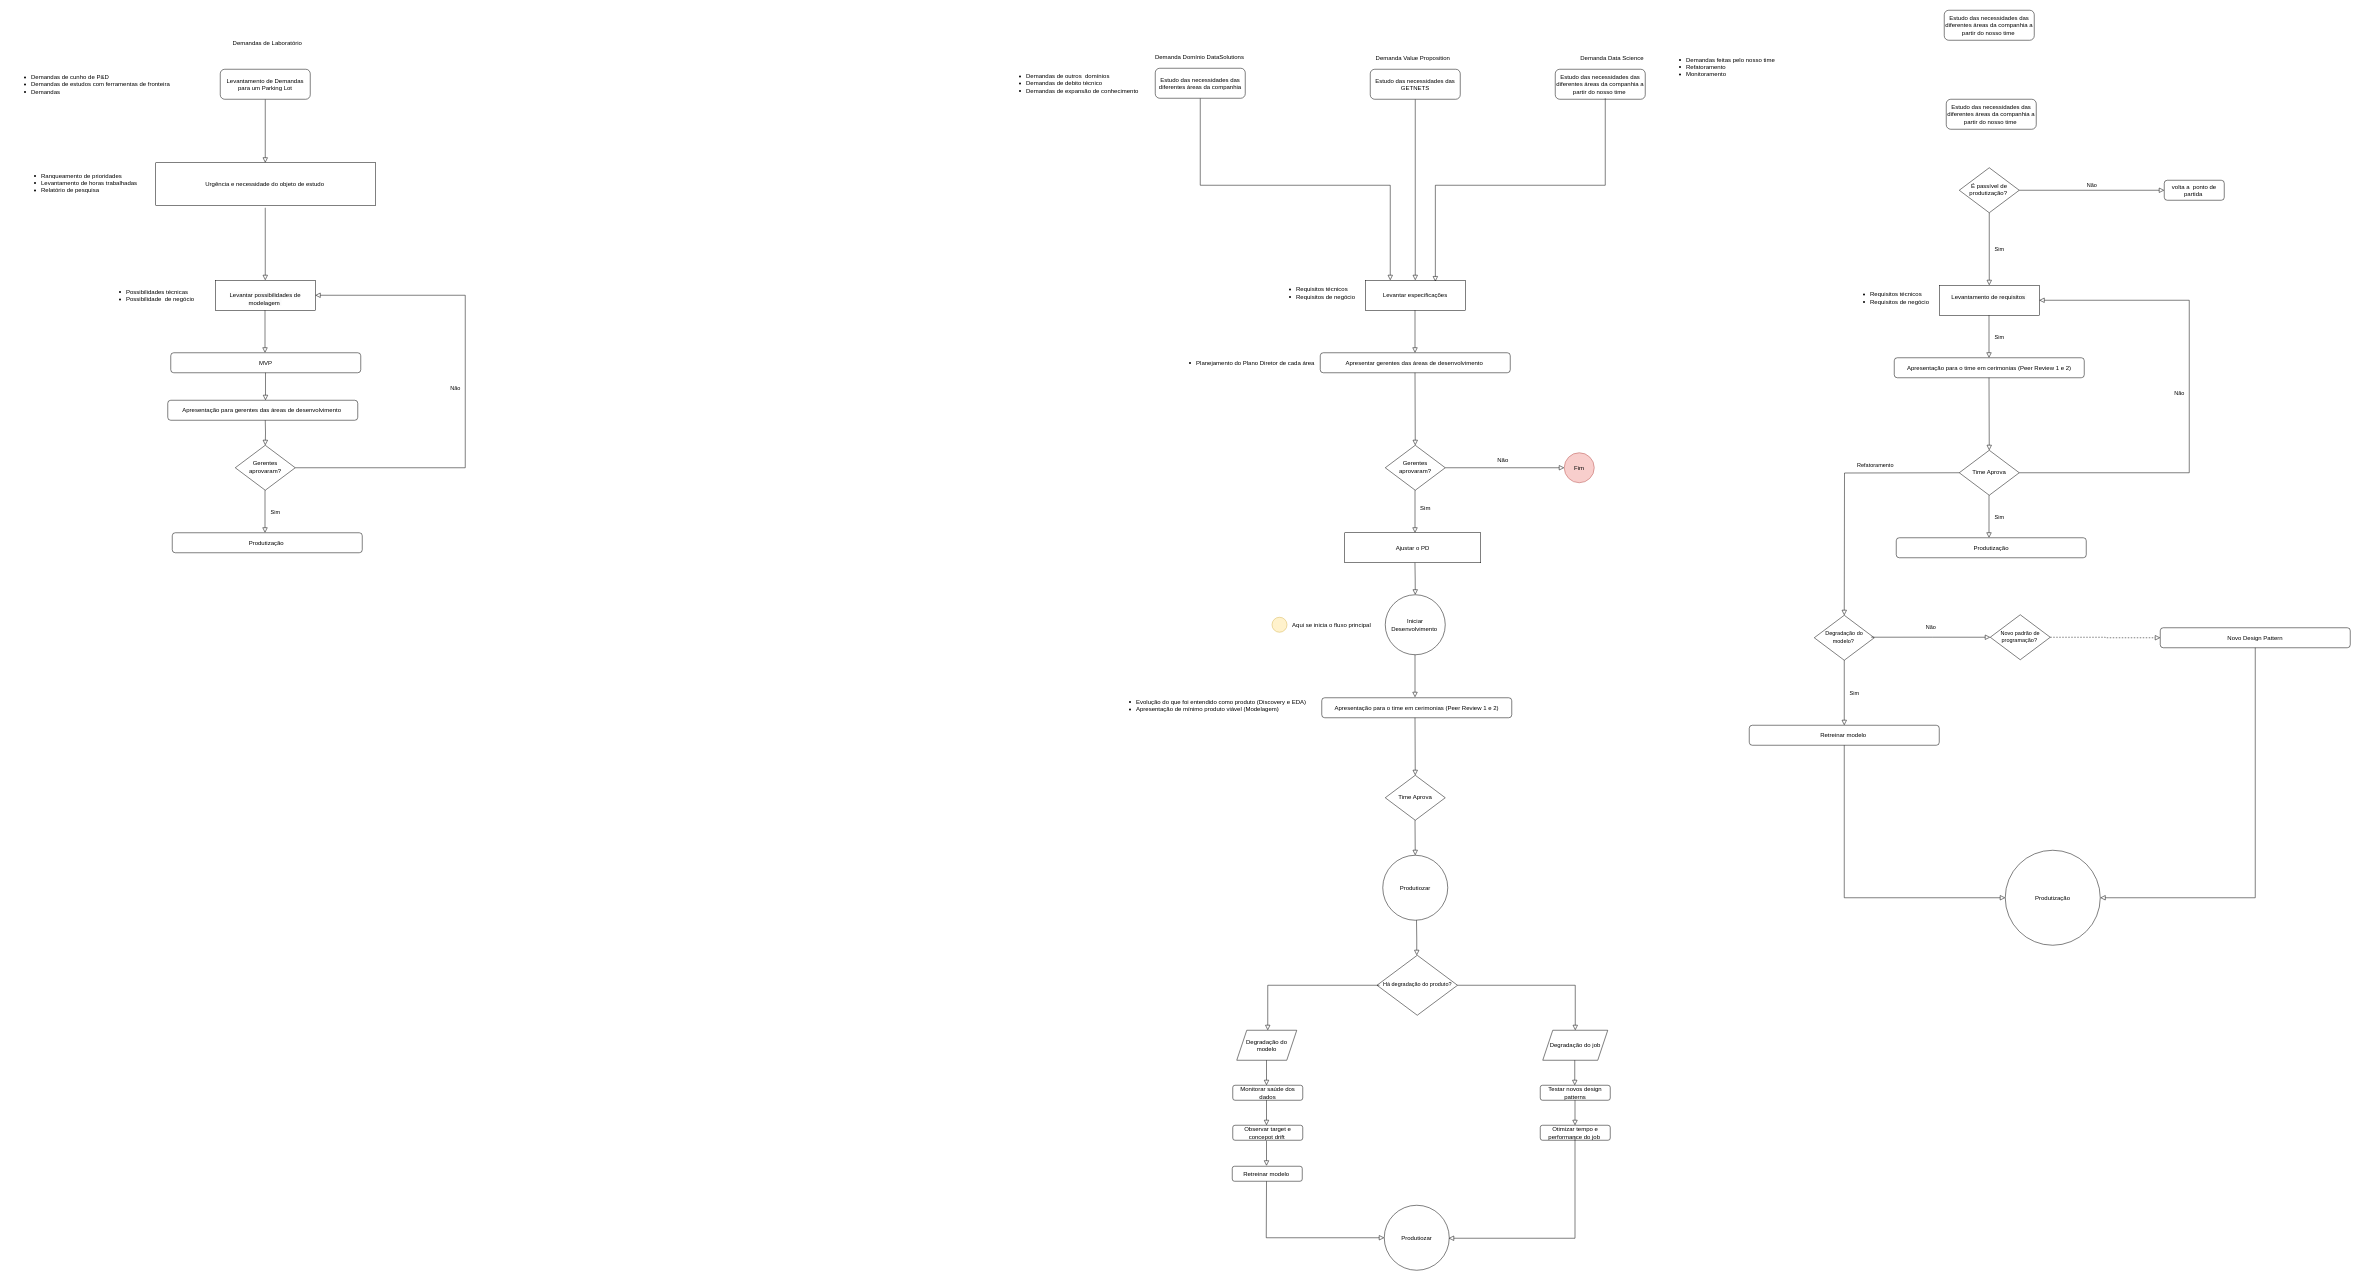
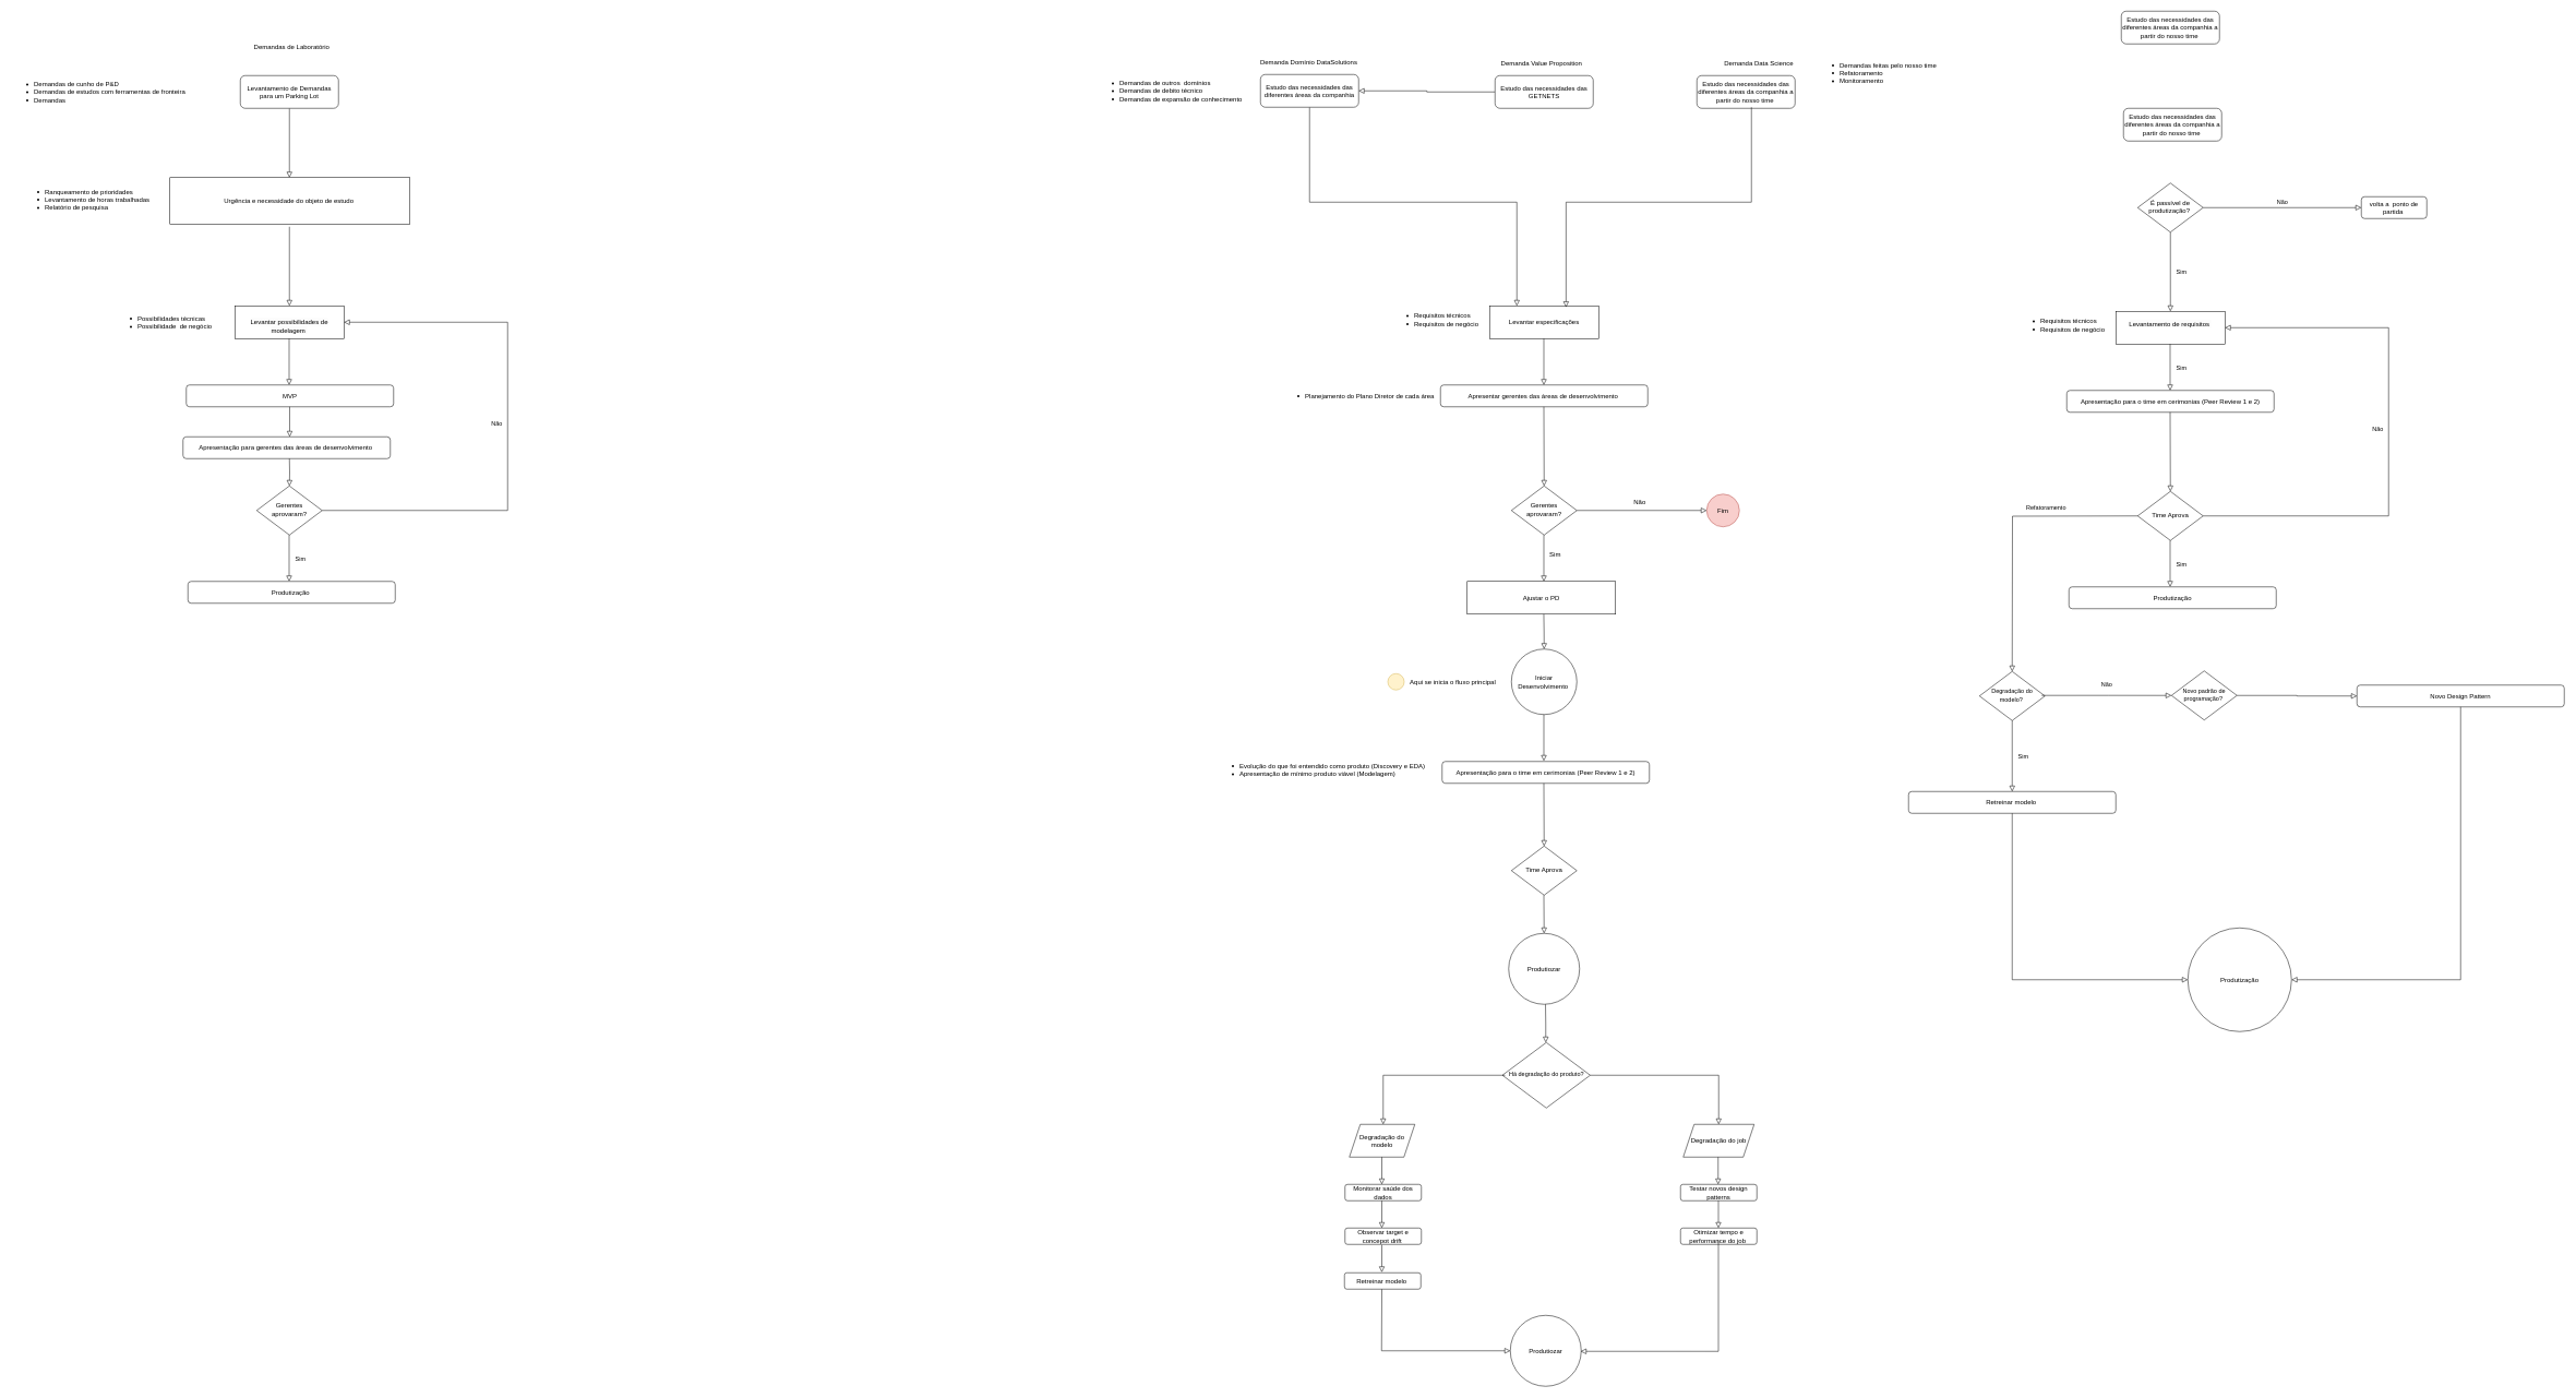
- <mxCell id="2" value="" style="rounded=0;html=1;jettySize=auto;orthogonalLoop=1;fontSize=11;endArrow=block;endFill=0;endSize=8;strokeWidth=1;shadow=0;labelBackgroundColor=none;edgeStyle=orthogonalEdgeStyle;entryX=0.5;entryY=0;entryDx=0;entryDy=0;" parent="1" source="3" target="6" edge="1"><mxGeometry relative="1" as="geometry"><mxPoint x="2830" y="325" as="targetPoint" /></mxGeometry></mxCell>
+ <mxCell id="2" value="" style="rounded=0;html=1;jettySize=auto;orthogonalLoop=1;fontSize=11;endArrow=block;endFill=0;endSize=8;strokeWidth=1;shadow=0;labelBackgroundColor=none;edgeStyle=orthogonalEdgeStyle;" parent="1" source="3" target="14" edge="1"><mxGeometry relative="1" as="geometry"><mxPoint x="2830" y="325" as="targetPoint" /></mxGeometry></mxCell>
- <mxCell id="59" value="" style="rounded=0;html=1;jettySize=auto;orthogonalLoop=1;fontSize=11;endArrow=block;endFill=0;endSize=8;strokeWidth=1;shadow=0;labelBackgroundColor=none;edgeStyle=orthogonalEdgeStyle;exitX=1;exitY=0.5;exitDx=0;exitDy=0;entryX=0;entryY=0.5;entryDx=0;entryDy=0;dashed=1;" parent="1" source="53" target="58" edge="1"><mxGeometry x="0.185" y="15" relative="1" as="geometry"><mxPoint as="offset" /><mxPoint x="3990" y="1284" as="targetPoint" /><mxPoint x="3752" y="1284" as="sourcePoint" /></mxGeometry></mxCell>
+ <mxCell id="59" value="" style="rounded=0;html=1;jettySize=auto;orthogonalLoop=1;fontSize=11;endArrow=block;endFill=0;endSize=8;strokeWidth=1;shadow=0;labelBackgroundColor=none;edgeStyle=orthogonalEdgeStyle;exitX=1;exitY=0.5;exitDx=0;exitDy=0;entryX=0;entryY=0.5;entryDx=0;entryDy=0;" parent="1" source="53" target="58" edge="1"><mxGeometry x="0.185" y="15" relative="1" as="geometry"><mxPoint as="offset" /><mxPoint x="3990" y="1284" as="targetPoint" /><mxPoint x="3752" y="1284" as="sourcePoint" /></mxGeometry></mxCell>
